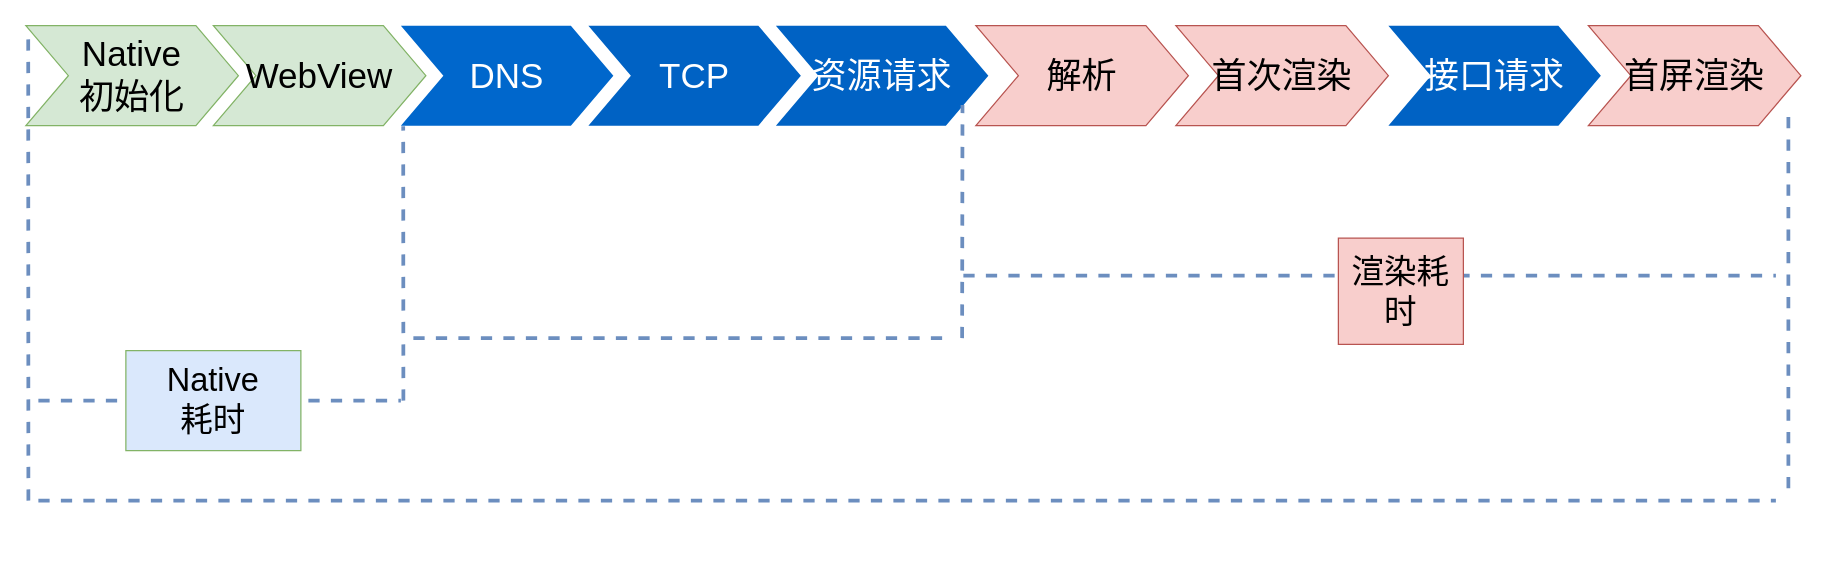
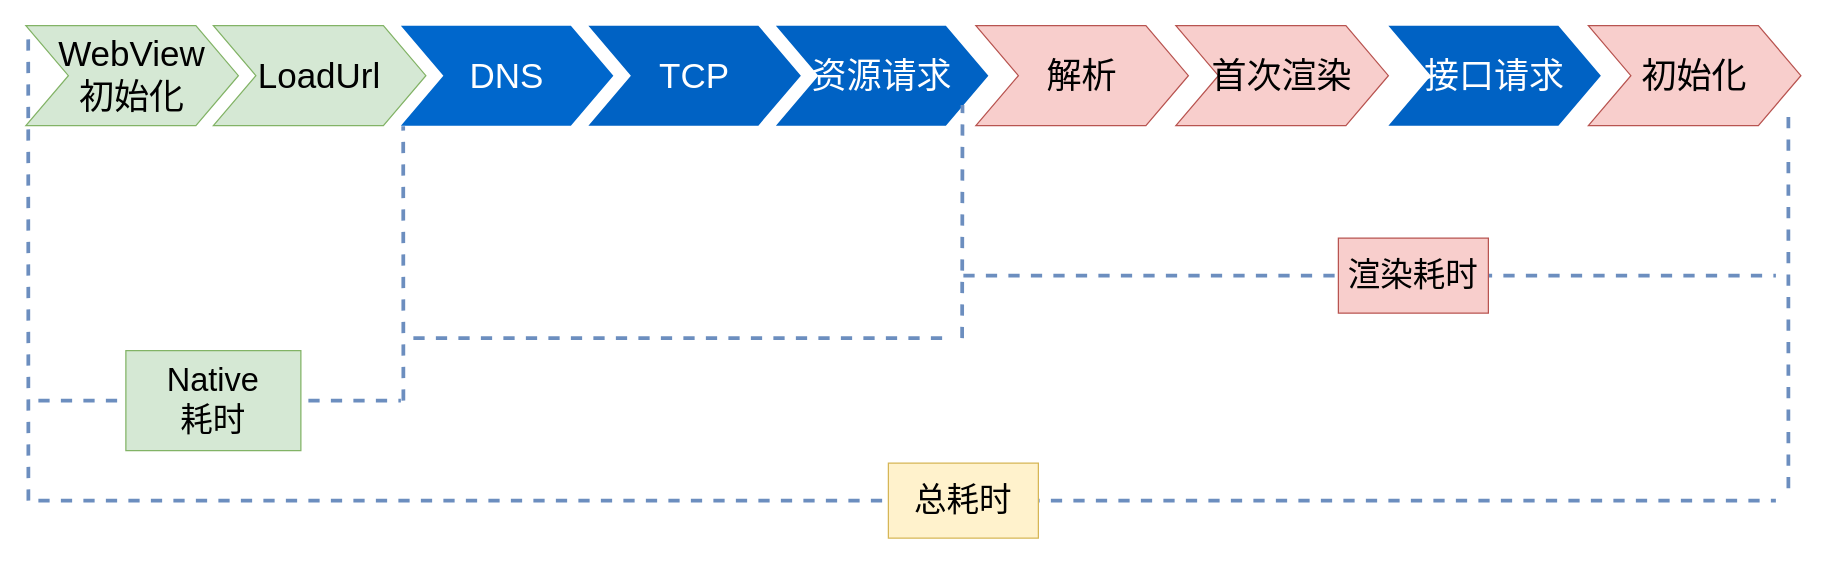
- <mxCell id="2" value="Native&lt;br&gt;初始化" style="shape=step;whiteSpace=wrap;html=1;fontSize=28;fillColor=#d5e8d4;strokeColor=#82b366;" parent="1" vertex="1"><mxGeometry x="20" y="20" width="170" height="80" as="geometry" /></mxCell>
+ <mxCell id="2" value="WebView&lt;br&gt;初始化" style="shape=step;whiteSpace=wrap;html=1;fontSize=28;fillColor=#d5e8d4;strokeColor=#82b366;" parent="1" vertex="1"><mxGeometry x="20" y="20" width="170" height="80" as="geometry" /></mxCell>
- <mxCell id="3" value="WebView" style="shape=step;whiteSpace=wrap;html=1;fontSize=28;fillColor=#d5e8d4;strokeColor=#82b366;" parent="1" vertex="1"><mxGeometry x="170" y="20" width="170" height="80" as="geometry" /></mxCell>
+ <mxCell id="3" value="LoadUrl" style="shape=step;whiteSpace=wrap;html=1;fontSize=28;fillColor=#d5e8d4;strokeColor=#82b366;" parent="1" vertex="1"><mxGeometry x="170" y="20" width="170" height="80" as="geometry" /></mxCell>
- <mxCell id="21" value="首屏渲染" style="shape=step;whiteSpace=wrap;html=1;fontSize=28;fillColor=#f8cecc;strokeColor=#b85450;" vertex="1" parent="1"><mxGeometry x="1270" y="20" width="170" height="80" as="geometry" /></mxCell>
+ <mxCell id="21" value="初始化" style="shape=step;whiteSpace=wrap;html=1;fontSize=28;fillColor=#f8cecc;strokeColor=#b85450;" vertex="1" parent="1"><mxGeometry x="1270" y="20" width="170" height="80" as="geometry" /></mxCell>
- <mxCell id="17" value="渲染耗时" style="rounded=0;whiteSpace=wrap;html=1;fontSize=26;fillColor=#f8cecc;strokeColor=#b85450;" parent="1" vertex="1"><mxGeometry x="1070" y="190" width="100" height="85" as="geometry" /></mxCell>
+ <mxCell id="17" value="渲染耗时" style="rounded=0;whiteSpace=wrap;html=1;fontSize=26;fillColor=#f8cecc;strokeColor=#b85450;" parent="1" vertex="1"><mxGeometry x="1070" y="190" width="120" height="60" as="geometry" /></mxCell>
- <mxCell id="12" value="&lt;font style=&quot;font-size: 26px&quot;&gt;Native&lt;br&gt;耗时&lt;/font&gt;" style="rounded=0;whiteSpace=wrap;html=1;fillColor=#dae8fc;strokeColor=#82b366;" parent="1" vertex="1"><mxGeometry x="100" y="280" width="140" height="80" as="geometry" /></mxCell>
+ <mxCell id="12" value="&lt;font style=&quot;font-size: 26px&quot;&gt;Native&lt;br&gt;耗时&lt;/font&gt;" style="rounded=0;whiteSpace=wrap;html=1;fillColor=#d5e8d4;strokeColor=#82b366;" parent="1" vertex="1"><mxGeometry x="100" y="280" width="140" height="80" as="geometry" /></mxCell>
+ <mxCell id="19" value="总耗时" style="rounded=0;whiteSpace=wrap;html=1;fontSize=26;fillColor=#fff2cc;strokeColor=#d6b656;" parent="1" vertex="1"><mxGeometry x="710" y="370" width="120" height="60" as="geometry" /></mxCell>
